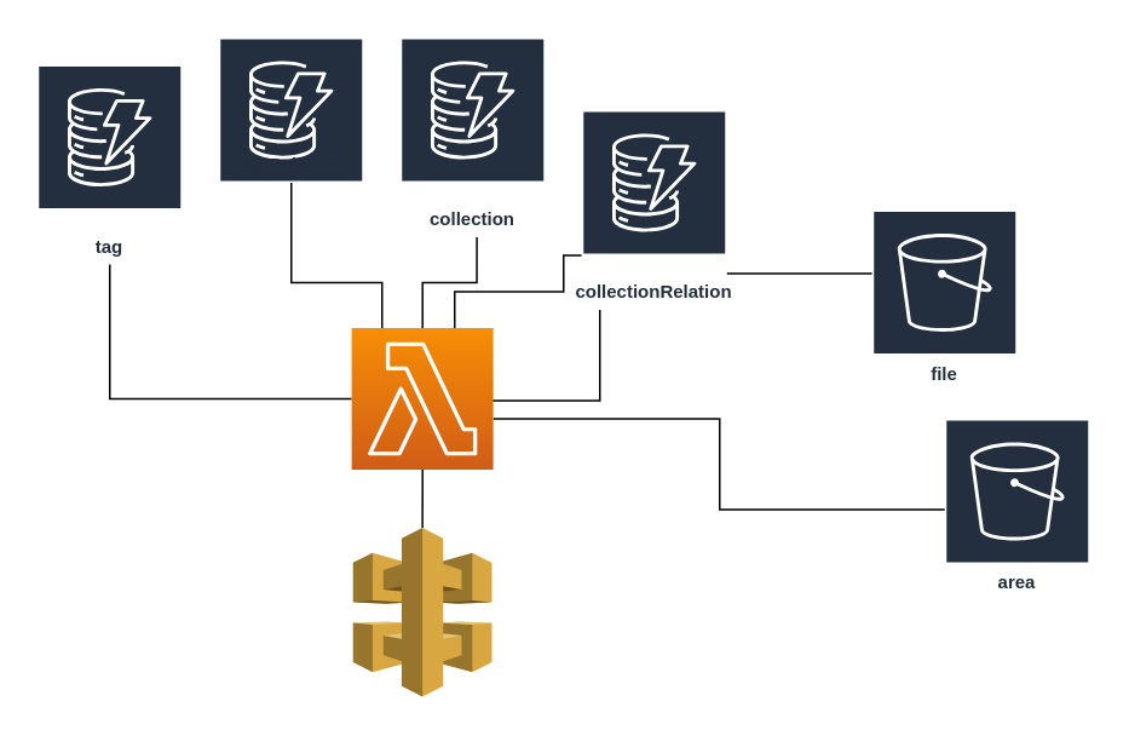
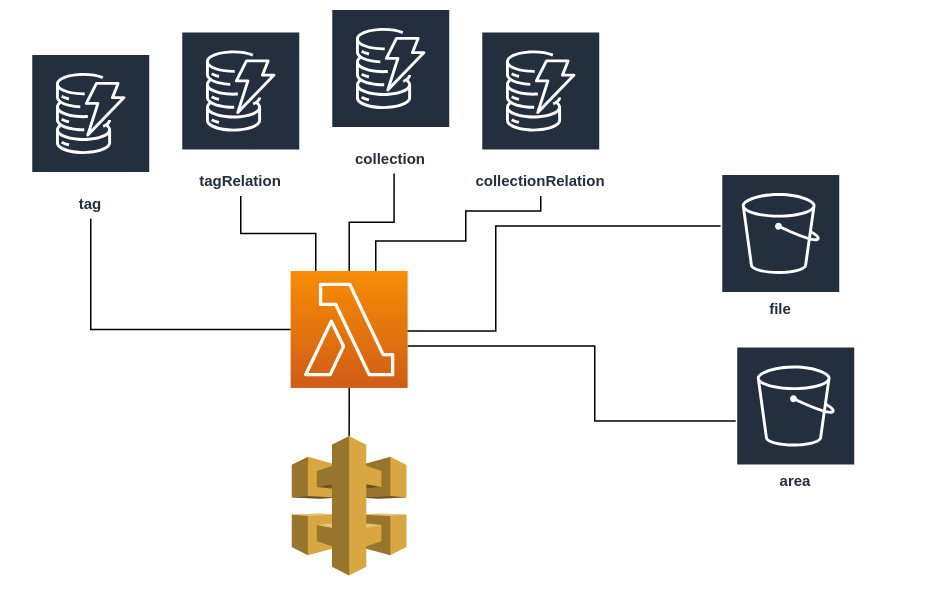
- <mxCell id="14" value="tagRelation" style="outlineConnect=0;fontColor=#232F3E;gradientColor=none;strokeColor=#ffffff;fillColor=#232F3E;dashed=0;verticalLabelPosition=middle;verticalAlign=bottom;align=center;html=1;whiteSpace=wrap;fontSize=10;fontStyle=1;spacing=3;shape=mxgraph.aws4.productIcon;prIcon=mxgraph.aws4.dynamodb;" vertex="1" parent="1"><mxGeometry x="120" y="20" width="80" height="80" as="geometry" /></mxCell>
+ <mxCell id="14" value="tagRelation" style="outlineConnect=0;fontColor=#232F3E;gradientColor=none;strokeColor=#ffffff;fillColor=#232F3E;dashed=0;verticalLabelPosition=middle;verticalAlign=bottom;align=center;html=1;whiteSpace=wrap;fontSize=10;fontStyle=1;spacing=3;shape=mxgraph.aws4.productIcon;prIcon=mxgraph.aws4.dynamodb;" vertex="1" parent="1"><mxGeometry x="120" y="20" width="80" height="110" as="geometry" /></mxCell>
- <mxCell id="6" value="collection" style="outlineConnect=0;fontColor=#232F3E;gradientColor=none;strokeColor=#ffffff;fillColor=#232F3E;dashed=0;verticalLabelPosition=middle;verticalAlign=bottom;align=center;html=1;whiteSpace=wrap;fontSize=10;fontStyle=1;spacing=3;shape=mxgraph.aws4.productIcon;prIcon=mxgraph.aws4.dynamodb;" vertex="1" parent="1"><mxGeometry x="220" y="20" width="80" height="110" as="geometry" /></mxCell>
+ <mxCell id="6" value="collection" style="outlineConnect=0;fontColor=#232F3E;gradientColor=none;strokeColor=#ffffff;fillColor=#232F3E;dashed=0;verticalLabelPosition=middle;verticalAlign=bottom;align=center;html=1;whiteSpace=wrap;fontSize=10;fontStyle=1;spacing=3;shape=mxgraph.aws4.productIcon;prIcon=mxgraph.aws4.dynamodb;" vertex="1" parent="1"><mxGeometry x="220" y="5" width="80" height="110" as="geometry" /></mxCell>
- <mxCell id="16" value="collectionRelation" style="outlineConnect=0;fontColor=#232F3E;gradientColor=none;strokeColor=#ffffff;fillColor=#232F3E;dashed=0;verticalLabelPosition=middle;verticalAlign=bottom;align=center;html=1;whiteSpace=wrap;fontSize=10;fontStyle=1;spacing=3;shape=mxgraph.aws4.productIcon;prIcon=mxgraph.aws4.dynamodb;" vertex="1" parent="1"><mxGeometry x="320" y="60" width="80" height="110" as="geometry" /></mxCell>
+ <mxCell id="16" value="collectionRelation" style="outlineConnect=0;fontColor=#232F3E;gradientColor=none;strokeColor=#ffffff;fillColor=#232F3E;dashed=0;verticalLabelPosition=middle;verticalAlign=bottom;align=center;html=1;whiteSpace=wrap;fontSize=10;fontStyle=1;spacing=3;shape=mxgraph.aws4.productIcon;prIcon=mxgraph.aws4.dynamodb;" vertex="1" parent="1"><mxGeometry x="320" y="20" width="80" height="110" as="geometry" /></mxCell>
- <mxCell id="4" value="area" style="outlineConnect=0;fontColor=#232F3E;gradientColor=none;strokeColor=#ffffff;fillColor=#232F3E;dashed=0;verticalLabelPosition=middle;verticalAlign=bottom;align=center;html=1;whiteSpace=wrap;fontSize=10;fontStyle=1;spacing=3;shape=mxgraph.aws4.productIcon;prIcon=mxgraph.aws4.s3;" vertex="1" parent="1"><mxGeometry x="520" y="230" width="80" height="100" as="geometry" /></mxCell>
+ <mxCell id="4" value="area" style="outlineConnect=0;fontColor=#232F3E;gradientColor=none;strokeColor=#ffffff;fillColor=#232F3E;dashed=0;verticalLabelPosition=middle;verticalAlign=bottom;align=center;html=1;whiteSpace=wrap;fontSize=10;fontStyle=1;spacing=3;shape=mxgraph.aws4.productIcon;prIcon=mxgraph.aws4.s3;" vertex="1" parent="1"><mxGeometry x="490" y="230" width="80" height="100" as="geometry" /></mxCell>
